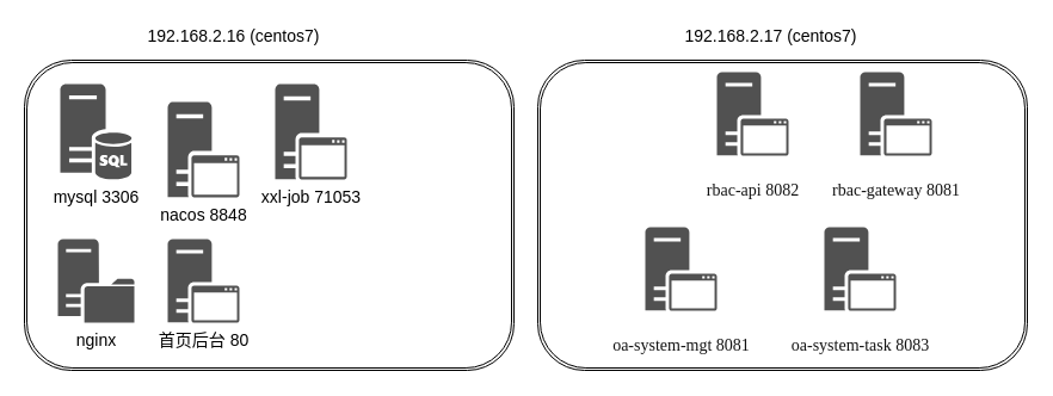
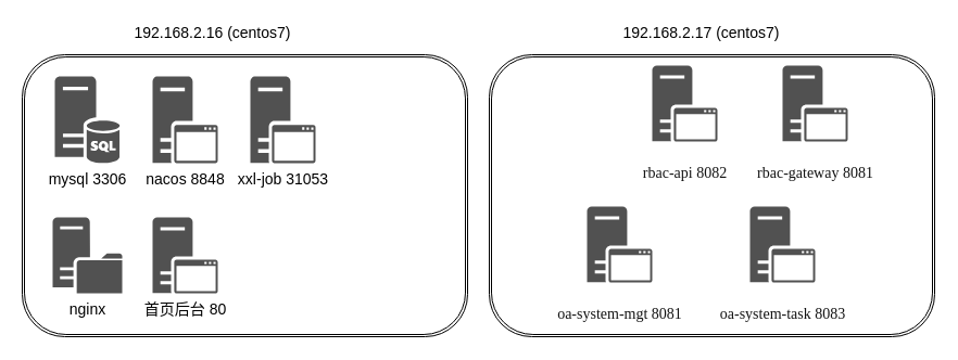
- <mxCell id="5" value="nacos&amp;nbsp;8848" style="sketch=0;pointerEvents=1;shadow=0;dashed=0;html=1;strokeColor=none;labelPosition=center;verticalLabelPosition=bottom;verticalAlign=top;align=center;fillColor=#515151;shape=mxgraph.mscae.system_center.secondary_site;fontSize=14;" parent="1" vertex="1"><mxGeometry x="140" y="85" width="60" height="80" as="geometry" /></mxCell>
+ <mxCell id="5" value="nacos&amp;nbsp;8848" style="sketch=0;pointerEvents=1;shadow=0;dashed=0;html=1;strokeColor=none;labelPosition=center;verticalLabelPosition=bottom;verticalAlign=top;align=center;fillColor=#515151;shape=mxgraph.mscae.system_center.secondary_site;fontSize=14;" parent="1" vertex="1"><mxGeometry x="140" y="70" width="60" height="80" as="geometry" /></mxCell>
- <mxCell id="6" value="xxl-job&amp;nbsp;71053" style="sketch=0;pointerEvents=1;shadow=0;dashed=0;html=1;strokeColor=none;labelPosition=center;verticalLabelPosition=bottom;verticalAlign=top;align=center;fillColor=#515151;shape=mxgraph.mscae.system_center.secondary_site;fontSize=14;" parent="1" vertex="1"><mxGeometry x="230" y="70" width="60" height="80" as="geometry" /></mxCell>
+ <mxCell id="6" value="xxl-job&amp;nbsp;31053" style="sketch=0;pointerEvents=1;shadow=0;dashed=0;html=1;strokeColor=none;labelPosition=center;verticalLabelPosition=bottom;verticalAlign=top;align=center;fillColor=#515151;shape=mxgraph.mscae.system_center.secondary_site;fontSize=14;" parent="1" vertex="1"><mxGeometry x="230" y="70" width="60" height="80" as="geometry" /></mxCell>
